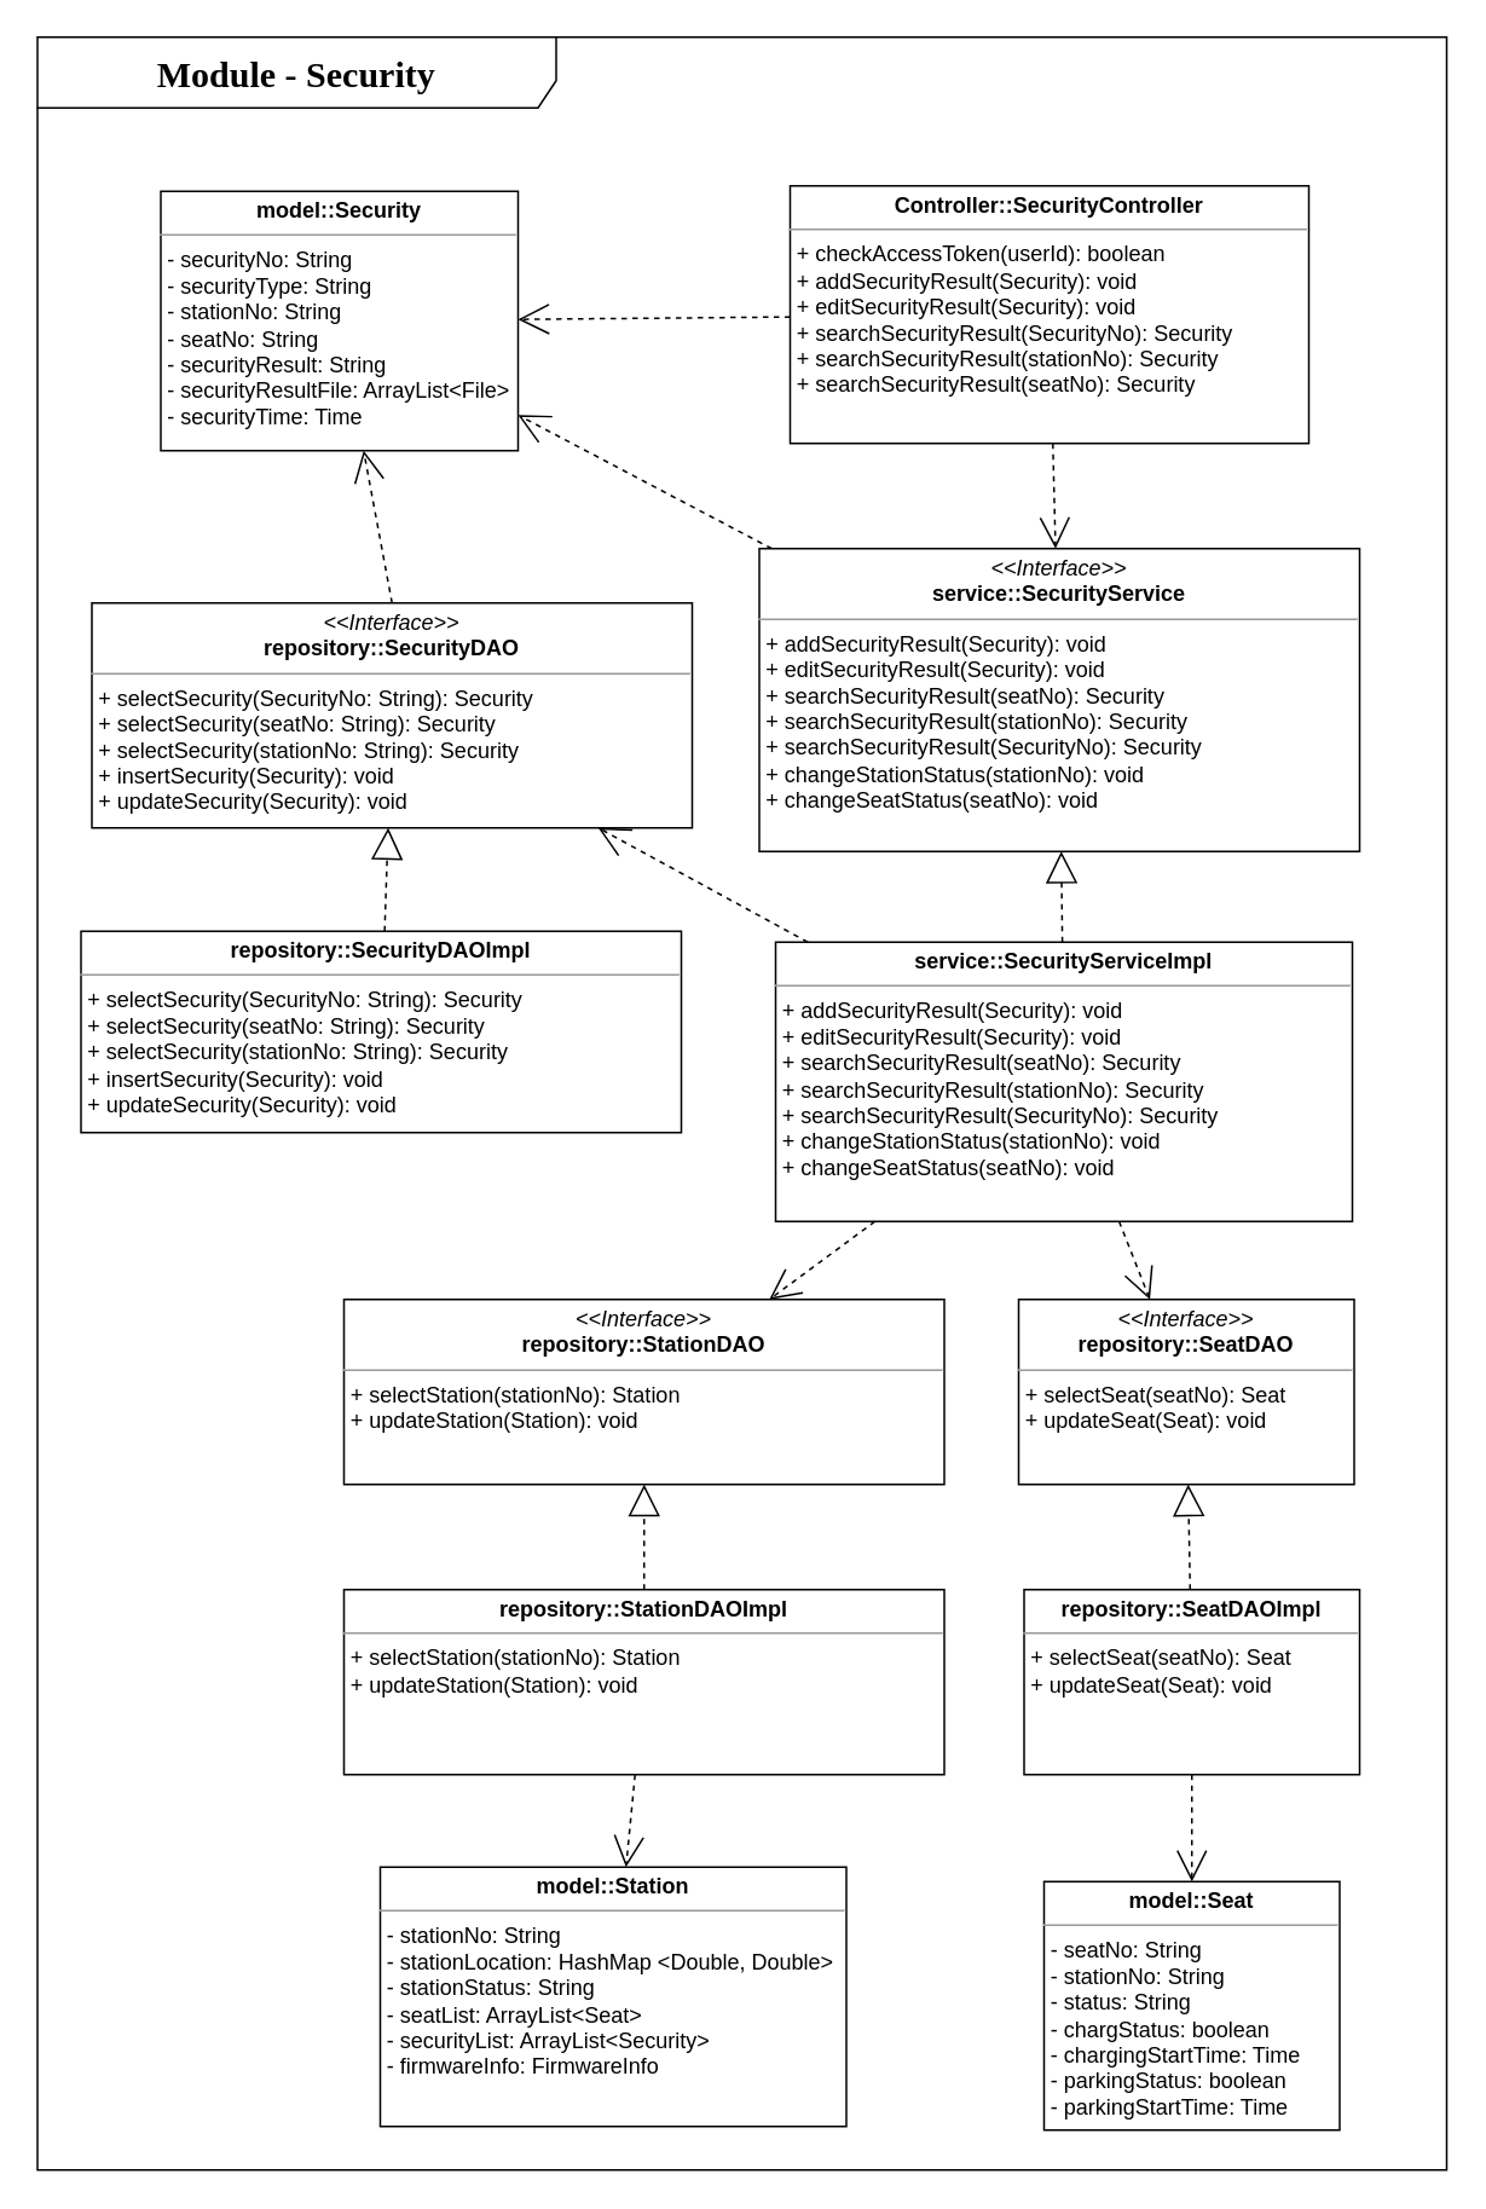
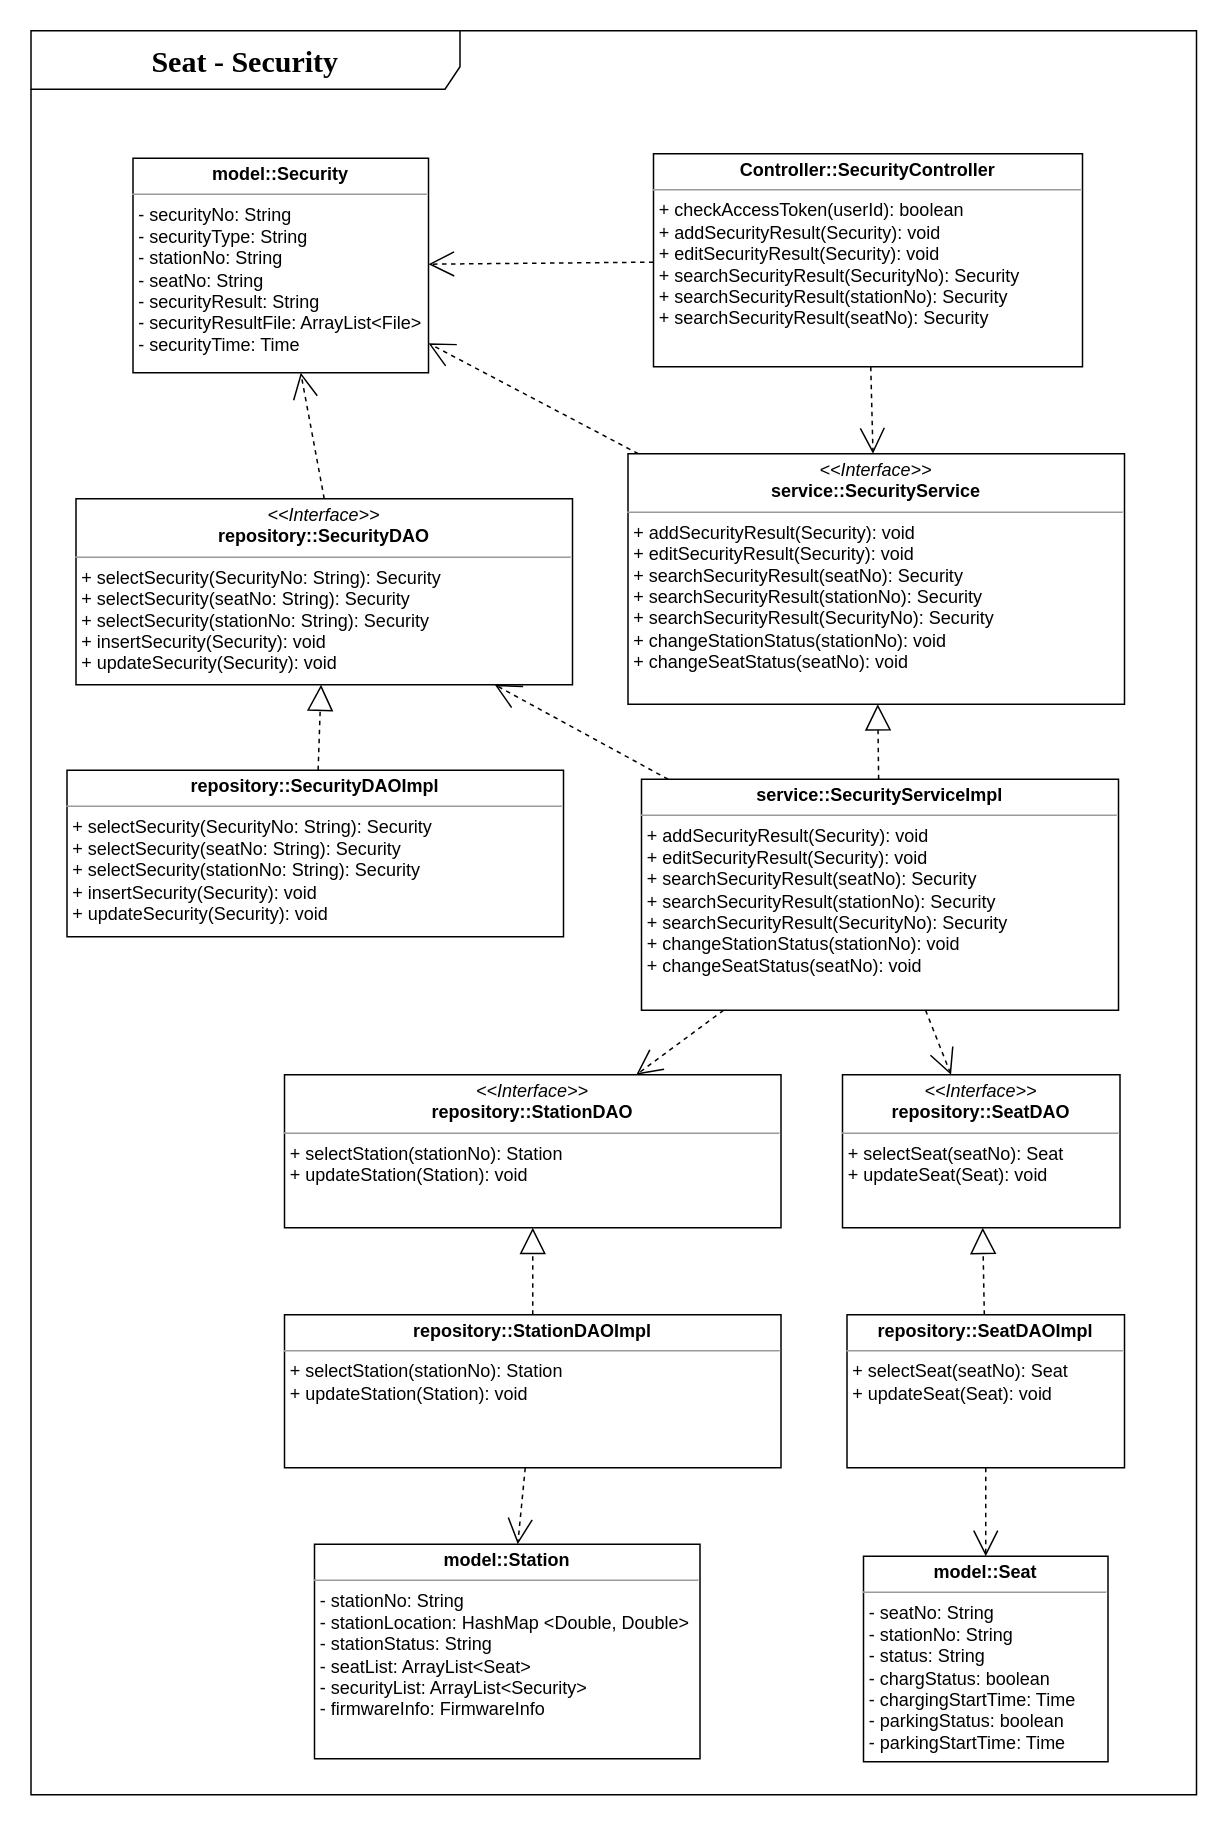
- <mxCell id="2" value="&lt;b&gt;Module - Security&lt;/b&gt;" style="shape=umlFrame;whiteSpace=wrap;html=1;pointerEvents=0;hachureGap=4;fontFamily=Architects Daughter;fontSource=https%3A%2F%2Ffonts.googleapis.com%2Fcss%3Ffamily%3DArchitects%2BDaughter;fontSize=20;width=286;height=39;labelBackgroundColor=none;rounded=0;" vertex="1" parent="1"><mxGeometry x="20" y="20" width="777" height="1176" as="geometry" /></mxCell>
+ <mxCell id="2" value="&lt;b&gt;Seat - Security&lt;/b&gt;" style="shape=umlFrame;whiteSpace=wrap;html=1;pointerEvents=0;hachureGap=4;fontFamily=Architects Daughter;fontSource=https%3A%2F%2Ffonts.googleapis.com%2Fcss%3Ffamily%3DArchitects%2BDaughter;fontSize=20;width=286;height=39;labelBackgroundColor=none;rounded=0;" vertex="1" parent="1"><mxGeometry x="20" y="20" width="777" height="1176" as="geometry" /></mxCell>
